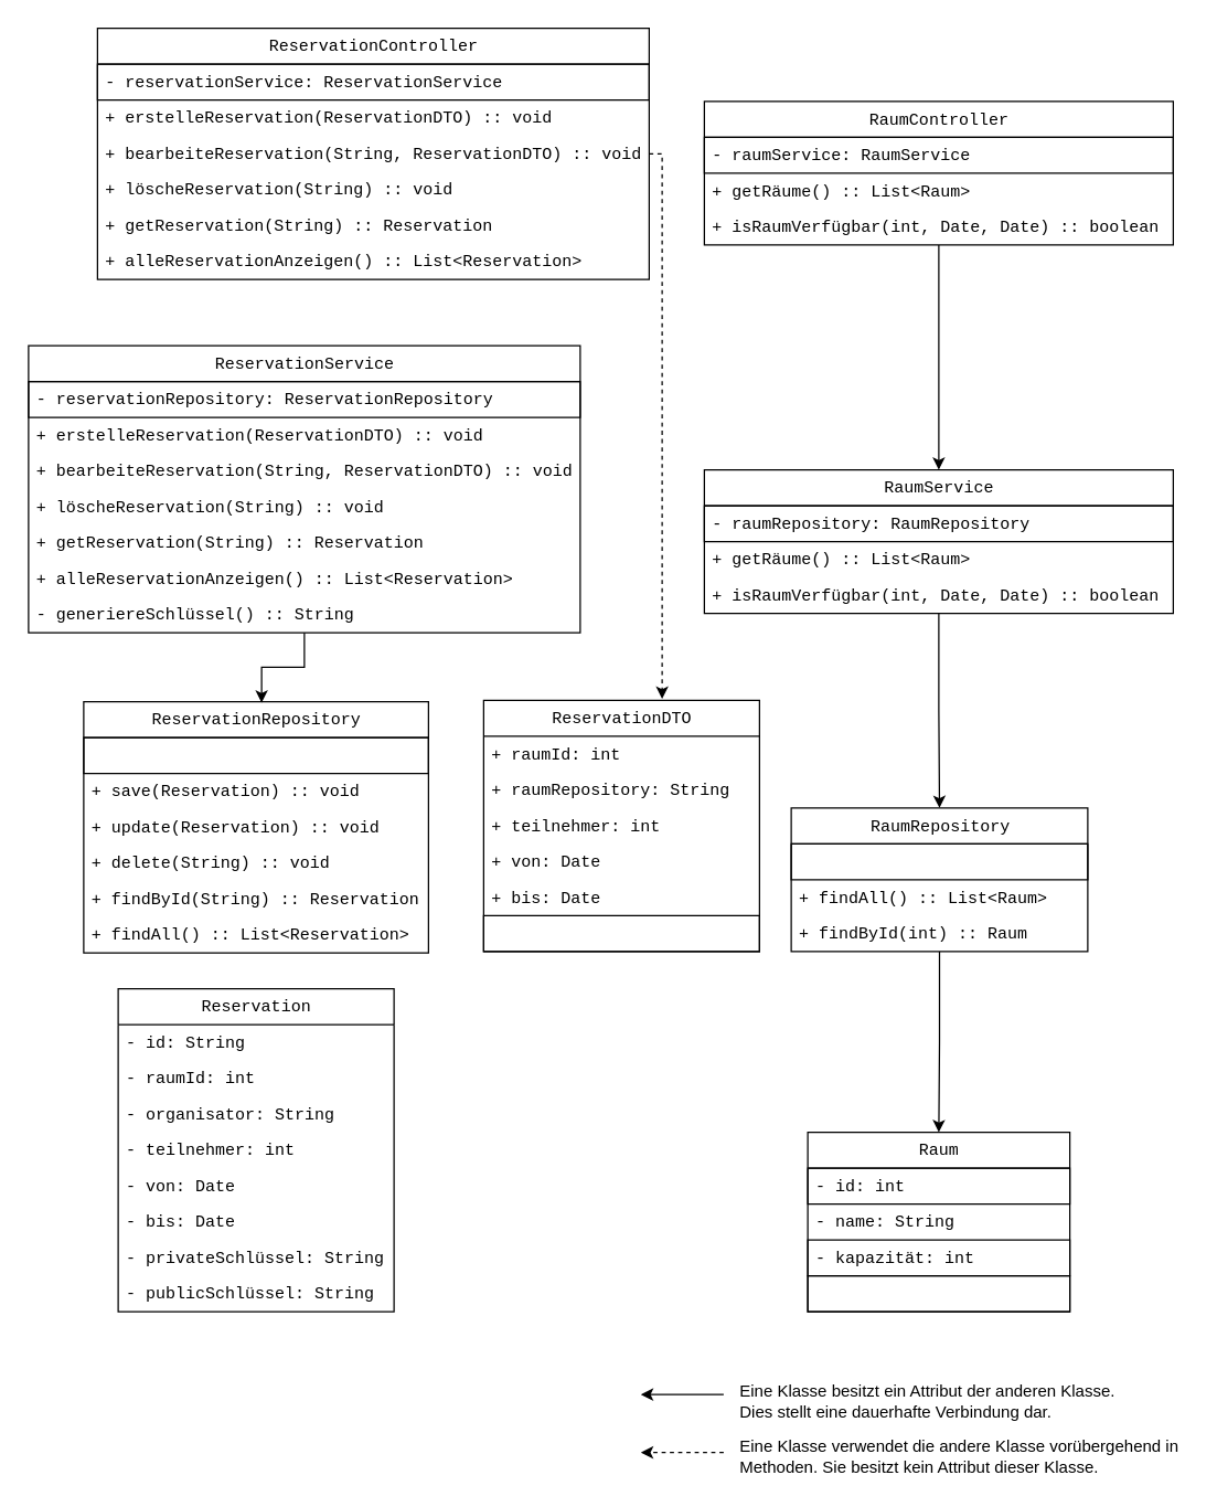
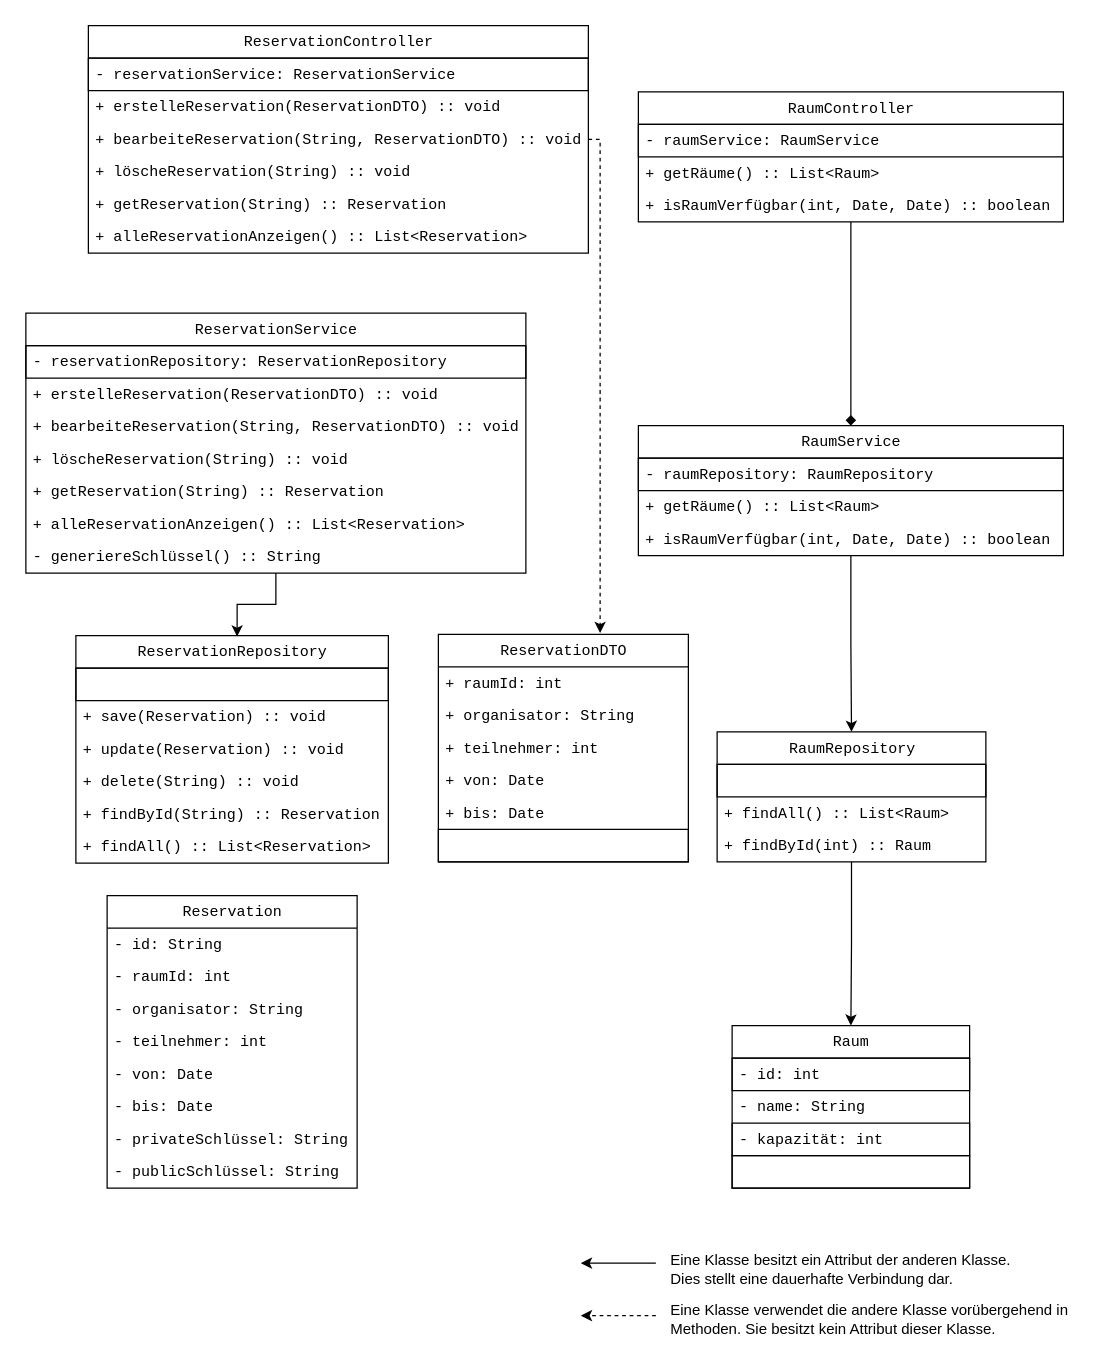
- <mxCell id="48" style="edgeStyle=orthogonalEdgeStyle;rounded=0;orthogonalLoop=1;jettySize=auto;html=1;entryX=0.5;entryY=0;entryDx=0;entryDy=0;" edge="1" parent="1" source="49" target="54"><mxGeometry relative="1" as="geometry" /></mxCell>
+ <mxCell id="48" style="edgeStyle=orthogonalEdgeStyle;rounded=0;orthogonalLoop=1;jettySize=auto;html=1;entryX=0.5;entryY=0;entryDx=0;entryDy=0;endArrow=diamond;" edge="1" parent="1" source="49" target="54"><mxGeometry relative="1" as="geometry" /></mxCell>
- <mxCell id="43" value="+ raumRepository: String" style="text;strokeColor=none;fillColor=none;align=left;verticalAlign=top;spacingLeft=4;spacingRight=4;overflow=hidden;rotatable=0;points=[[0,0.5],[1,0.5]];portConstraint=eastwest;whiteSpace=wrap;html=1;fontFamily=Courier New;" vertex="1" parent="41"><mxGeometry y="52" width="200" height="26" as="geometry" /></mxCell>
+ <mxCell id="43" value="+ organisator: String" style="text;strokeColor=none;fillColor=none;align=left;verticalAlign=top;spacingLeft=4;spacingRight=4;overflow=hidden;rotatable=0;points=[[0,0.5],[1,0.5]];portConstraint=eastwest;whiteSpace=wrap;html=1;fontFamily=Courier New;" vertex="1" parent="41"><mxGeometry y="52" width="200" height="26" as="geometry" /></mxCell>
